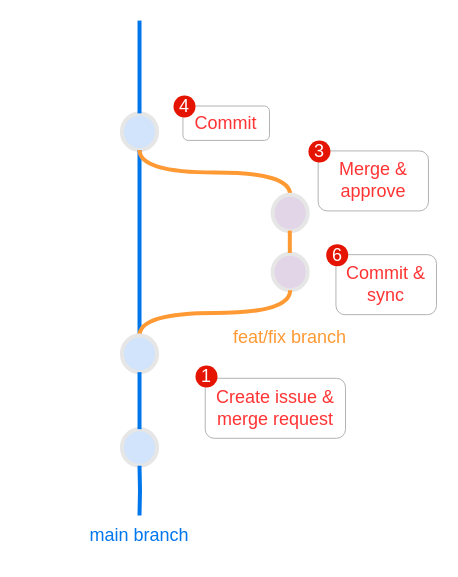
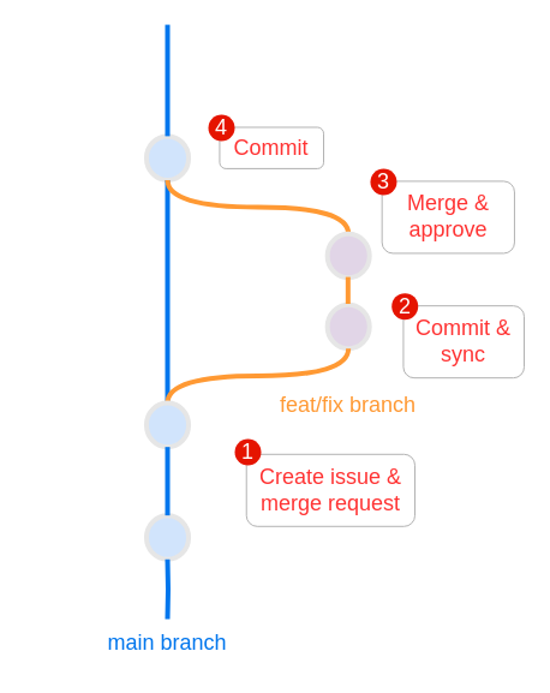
- <mxCell id="20" value="6" style="ellipse;whiteSpace=wrap;html=1;aspect=fixed;labelBackgroundColor=none;fontSize=18;strokeColor=none;fillColor=#e51400;fontColor=#ffffff;" parent="1" vertex="1"><mxGeometry x="325.72" y="243.65" width="22" height="22" as="geometry" /></mxCell>
+ <mxCell id="20" value="2" style="ellipse;whiteSpace=wrap;html=1;aspect=fixed;labelBackgroundColor=none;fontSize=18;strokeColor=none;fillColor=#e51400;fontColor=#ffffff;" parent="1" vertex="1"><mxGeometry x="325.72" y="243.65" width="22" height="22" as="geometry" /></mxCell>
